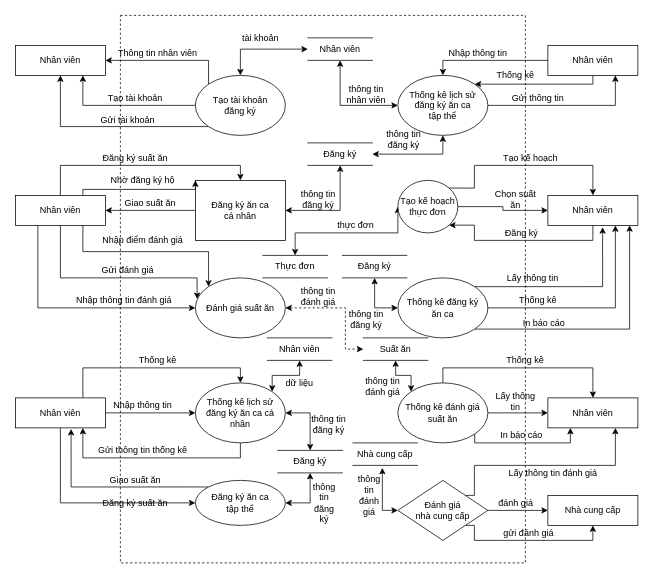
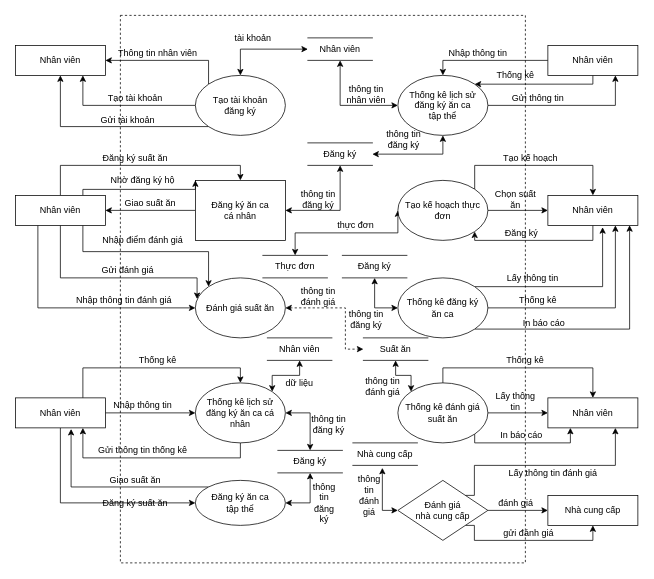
- <mxCell id="44" value="tài khoản" style="text;html=1;strokeColor=none;fillColor=none;align=center;verticalAlign=middle;whiteSpace=wrap;rounded=0;glass=0;" vertex="1" parent="1"><mxGeometry x="310" y="40" width="74" height="20" as="geometry" /></mxCell>
+ <mxCell id="44" value="tài khoản" style="text;html=1;strokeColor=none;fillColor=none;align=center;verticalAlign=middle;whiteSpace=wrap;rounded=0;glass=0;" vertex="1" parent="1"><mxGeometry x="300" y="40" width="74" height="20" as="geometry" /></mxCell>
- <mxCell id="25" value="Tạo kế hoạch thực đơn" style="ellipse;whiteSpace=wrap;html=1;rounded=0;glass=0;fillColor=#ffffff;gradientColor=none;" vertex="1" parent="1"><mxGeometry x="530" y="240" width="80" height="70" as="geometry" /></mxCell>
+ <mxCell id="25" value="Tạo kế hoạch thực đơn" style="ellipse;whiteSpace=wrap;html=1;rounded=0;glass=0;fillColor=#ffffff;gradientColor=none;" vertex="1" parent="1"><mxGeometry x="530" y="240" width="120" height="80" as="geometry" /></mxCell>
